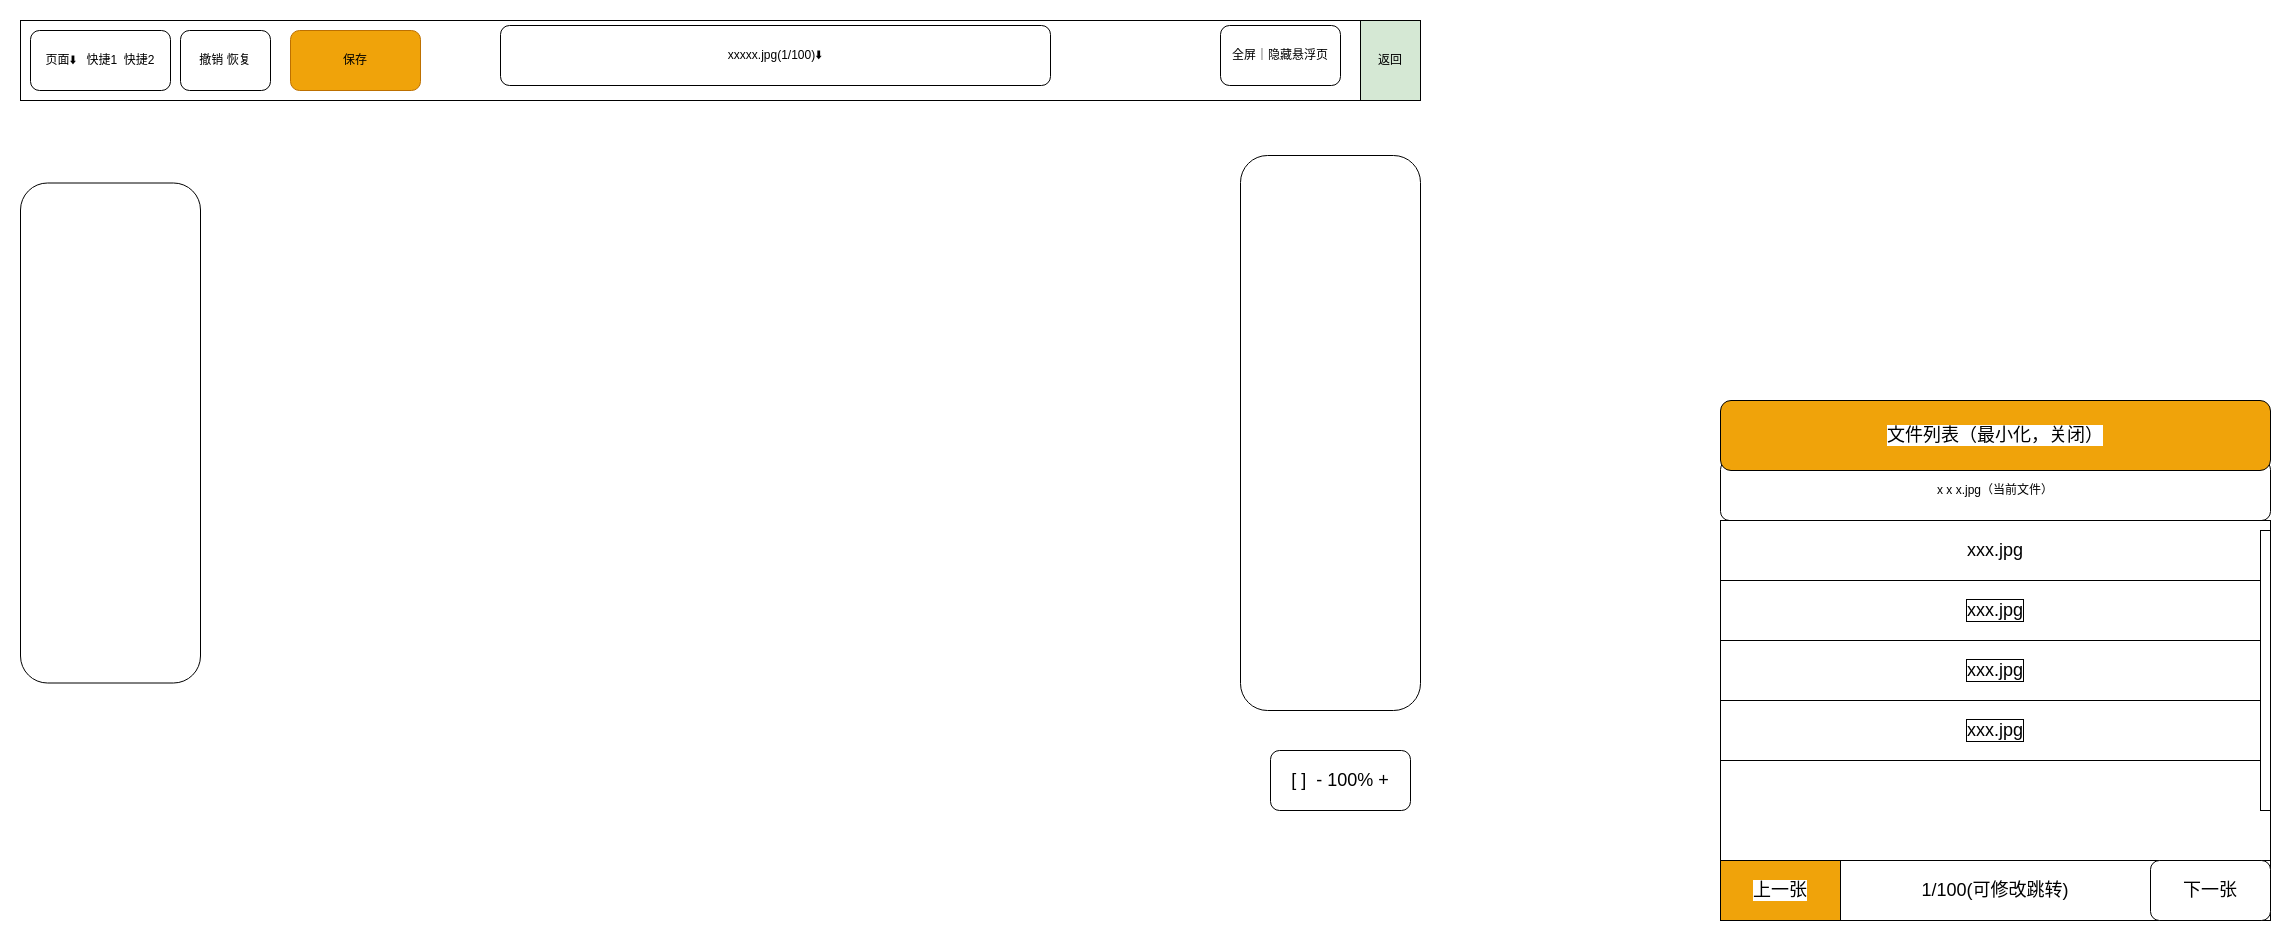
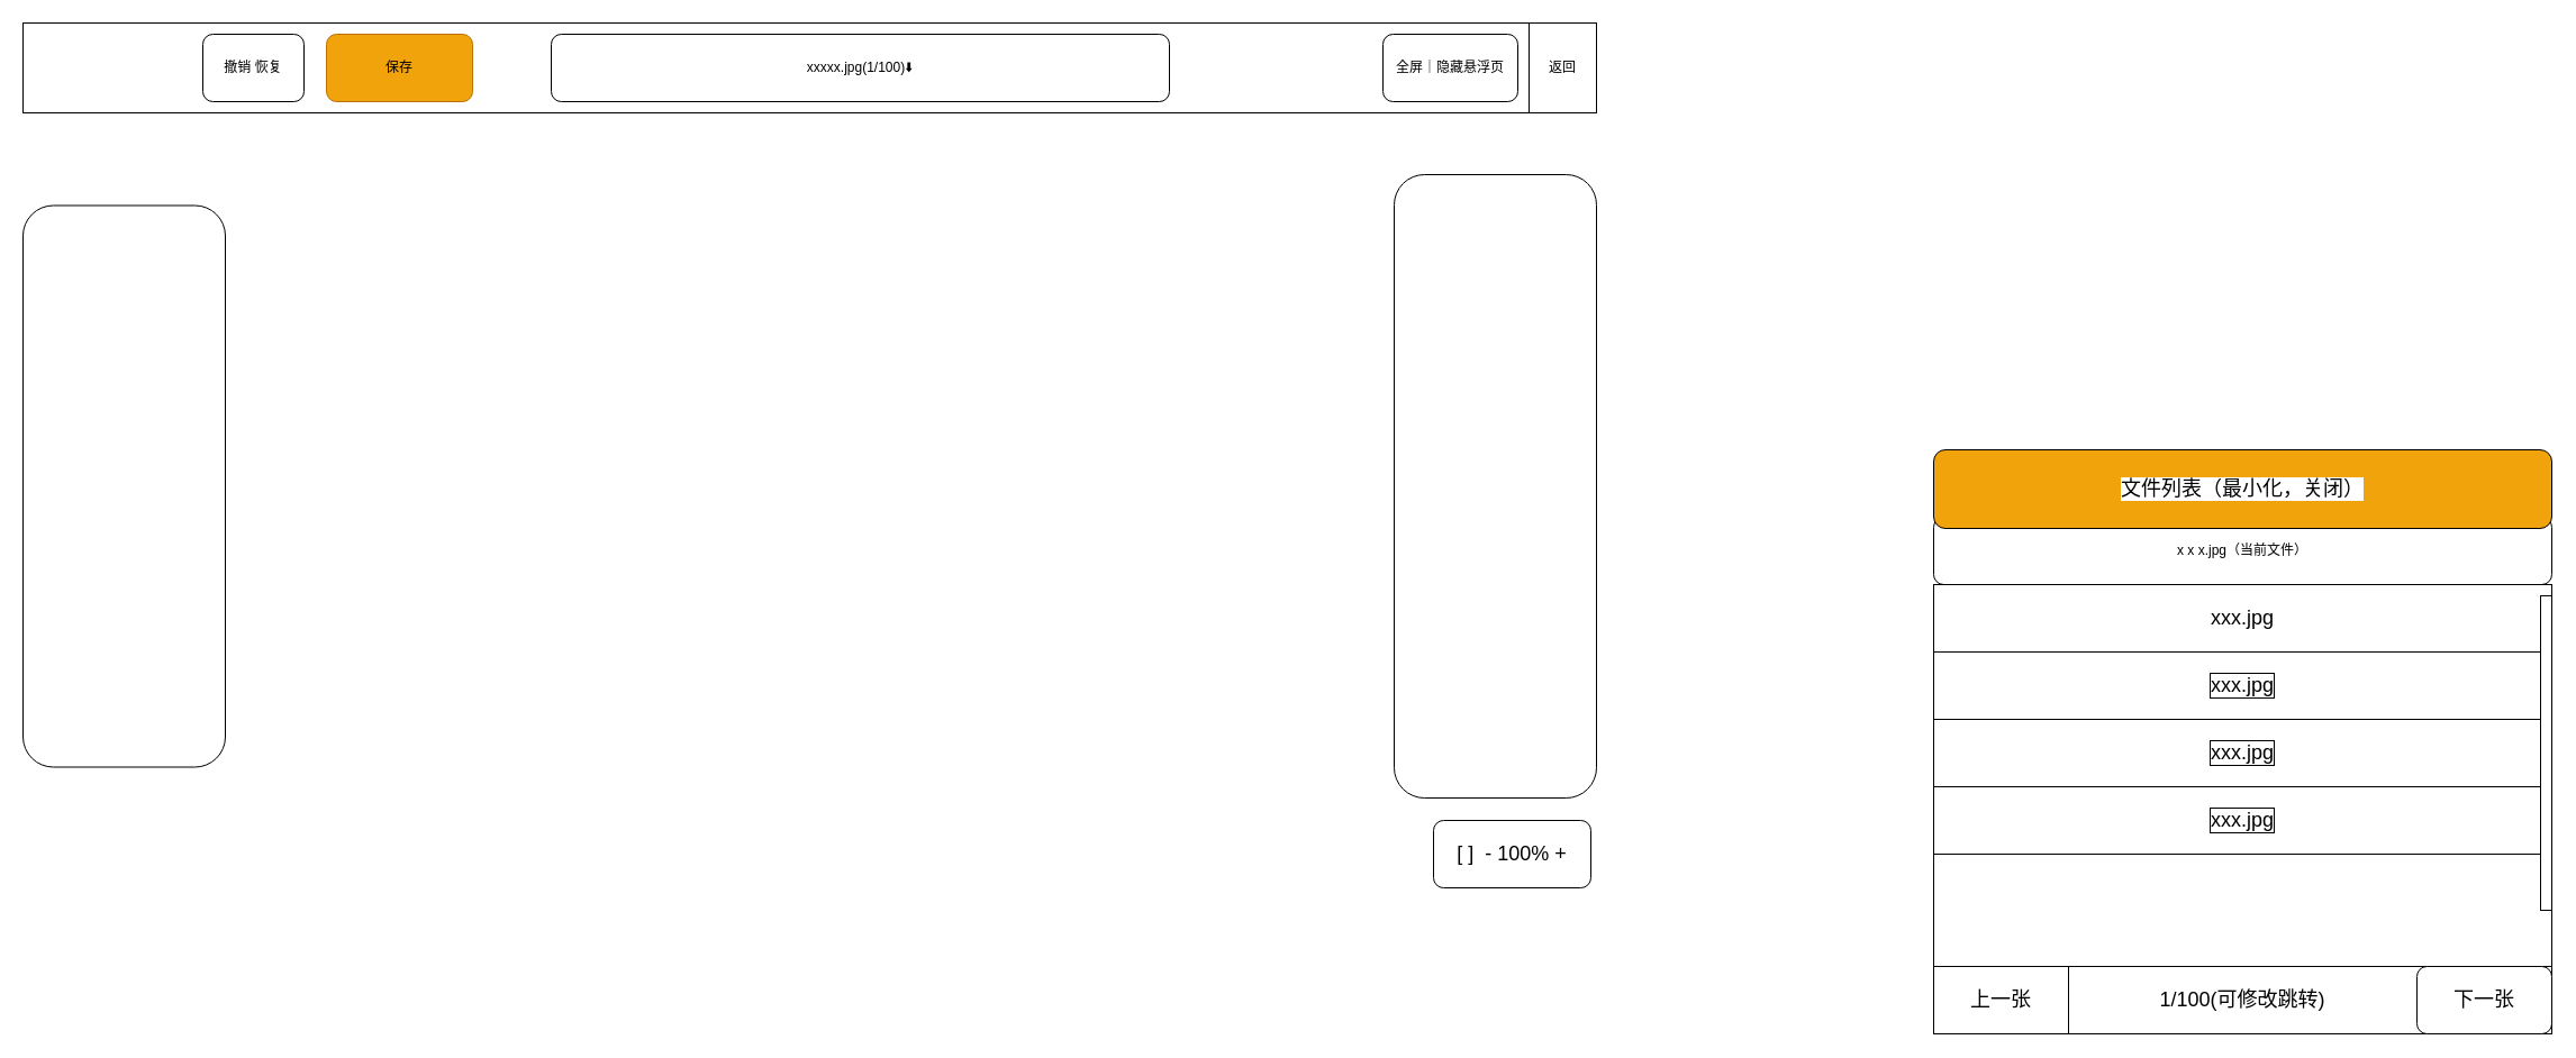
- <mxCell id="5" value="xxxxx.jpg(1/100)⬇️" style="rounded=1;whiteSpace=wrap;html=1;" parent="1" vertex="1"><mxGeometry x="500" y="25" width="550" height="60" as="geometry" /></mxCell>
+ <mxCell id="5" value="xxxxx.jpg(1/100)⬇️" style="rounded=1;whiteSpace=wrap;html=1;" parent="1" vertex="1"><mxGeometry x="490" y="30" width="550" height="60" as="geometry" /></mxCell>
- <mxCell id="6" value="全屏｜隐藏悬浮页" style="rounded=1;whiteSpace=wrap;html=1;" parent="1" vertex="1"><mxGeometry x="1220" y="25" width="120" height="60" as="geometry" /></mxCell>
+ <mxCell id="6" value="全屏｜隐藏悬浮页" style="rounded=1;whiteSpace=wrap;html=1;" parent="1" vertex="1"><mxGeometry x="1230" y="30" width="120" height="60" as="geometry" /></mxCell>
- <mxCell id="3" value="页面⬇️ &amp;nbsp; 快捷1 &amp;nbsp;快捷2" style="rounded=1;whiteSpace=wrap;html=1;" parent="1" vertex="1"><mxGeometry x="30" y="30" width="140" height="60" as="geometry" /></mxCell>
- <mxCell id="7" value="返回" style="rounded=0;whiteSpace=wrap;html=1;fillColor=#d5e8d4;" parent="1" vertex="1"><mxGeometry x="1360" y="20" width="60" height="80" as="geometry" /></mxCell>
+ <mxCell id="7" value="返回" style="rounded=0;whiteSpace=wrap;html=1;" parent="1" vertex="1"><mxGeometry x="1360" y="20" width="60" height="80" as="geometry" /></mxCell>
- <mxCell id="20" value="[ ] &amp;nbsp;- 100% +" style="rounded=1;whiteSpace=wrap;html=1;labelBackgroundColor=default;labelBorderColor=none;strokeColor=default;fontSize=18;" parent="1" vertex="1"><mxGeometry x="1270" y="750" width="140" height="60" as="geometry" /></mxCell>
+ <mxCell id="20" value="[ ] &amp;nbsp;- 100% +" style="rounded=1;whiteSpace=wrap;html=1;labelBackgroundColor=default;labelBorderColor=none;strokeColor=default;fontSize=18;" parent="1" vertex="1"><mxGeometry x="1275" y="730" width="140" height="60" as="geometry" /></mxCell>
- <mxCell id="16" value="上一张" style="rounded=0;whiteSpace=wrap;html=1;labelBackgroundColor=default;labelBorderColor=none;strokeColor=default;fontSize=18;fillColor=#f0a30a;" parent="1" vertex="1"><mxGeometry x="1720" y="860" width="120" height="60" as="geometry" /></mxCell>
+ <mxCell id="16" value="上一张" style="rounded=0;whiteSpace=wrap;html=1;labelBackgroundColor=default;labelBorderColor=none;strokeColor=default;fontSize=18;" parent="1" vertex="1"><mxGeometry x="1720" y="860" width="120" height="60" as="geometry" /></mxCell>
